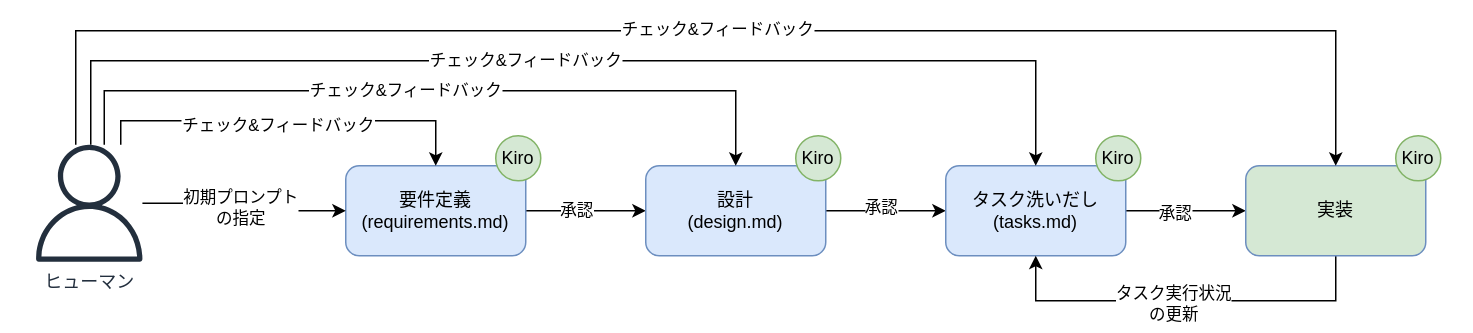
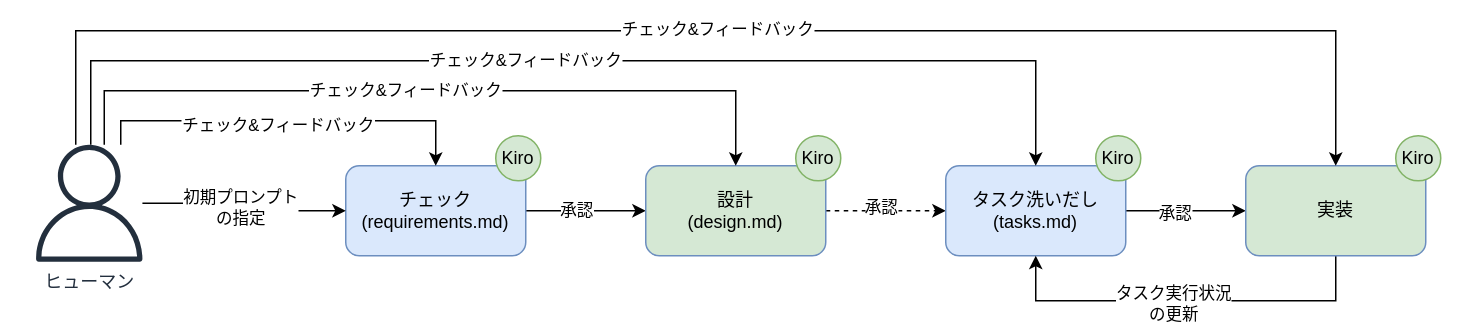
- <mxCell id="4" value="要件定義&lt;br&gt;(requirements.md)" style="rounded=1;whiteSpace=wrap;html=1;fillColor=#dae8fc;strokeColor=#6c8ebf;" vertex="1" parent="1"><mxGeometry x="230" y="110" width="120" height="60" as="geometry" /></mxCell>
+ <mxCell id="4" value="チェック&lt;br&gt;(requirements.md)" style="rounded=1;whiteSpace=wrap;html=1;fillColor=#dae8fc;strokeColor=#6c8ebf;" vertex="1" parent="1"><mxGeometry x="230" y="110" width="120" height="60" as="geometry" /></mxCell>
- <mxCell id="7" value="設計&lt;br&gt;(design.md)" style="rounded=1;whiteSpace=wrap;html=1;fillColor=#dae8fc;strokeColor=#6c8ebf;" vertex="1" parent="1"><mxGeometry x="430" y="110" width="120" height="60" as="geometry" /></mxCell>
+ <mxCell id="7" value="設計&lt;br&gt;(design.md)" style="rounded=1;whiteSpace=wrap;html=1;fillColor=#d5e8d4;strokeColor=#6c8ebf;" vertex="1" parent="1"><mxGeometry x="430" y="110" width="120" height="60" as="geometry" /></mxCell>
- <mxCell id="5" style="edgeStyle=orthogonalEdgeStyle;rounded=0;orthogonalLoop=1;jettySize=auto;html=1;" edge="1" parent="1" source="7" target="10"><mxGeometry relative="1" as="geometry" /></mxCell>
+ <mxCell id="5" style="edgeStyle=orthogonalEdgeStyle;rounded=0;orthogonalLoop=1;jettySize=auto;html=1;dashed=1;" edge="1" parent="1" source="7" target="10"><mxGeometry relative="1" as="geometry" /></mxCell>
